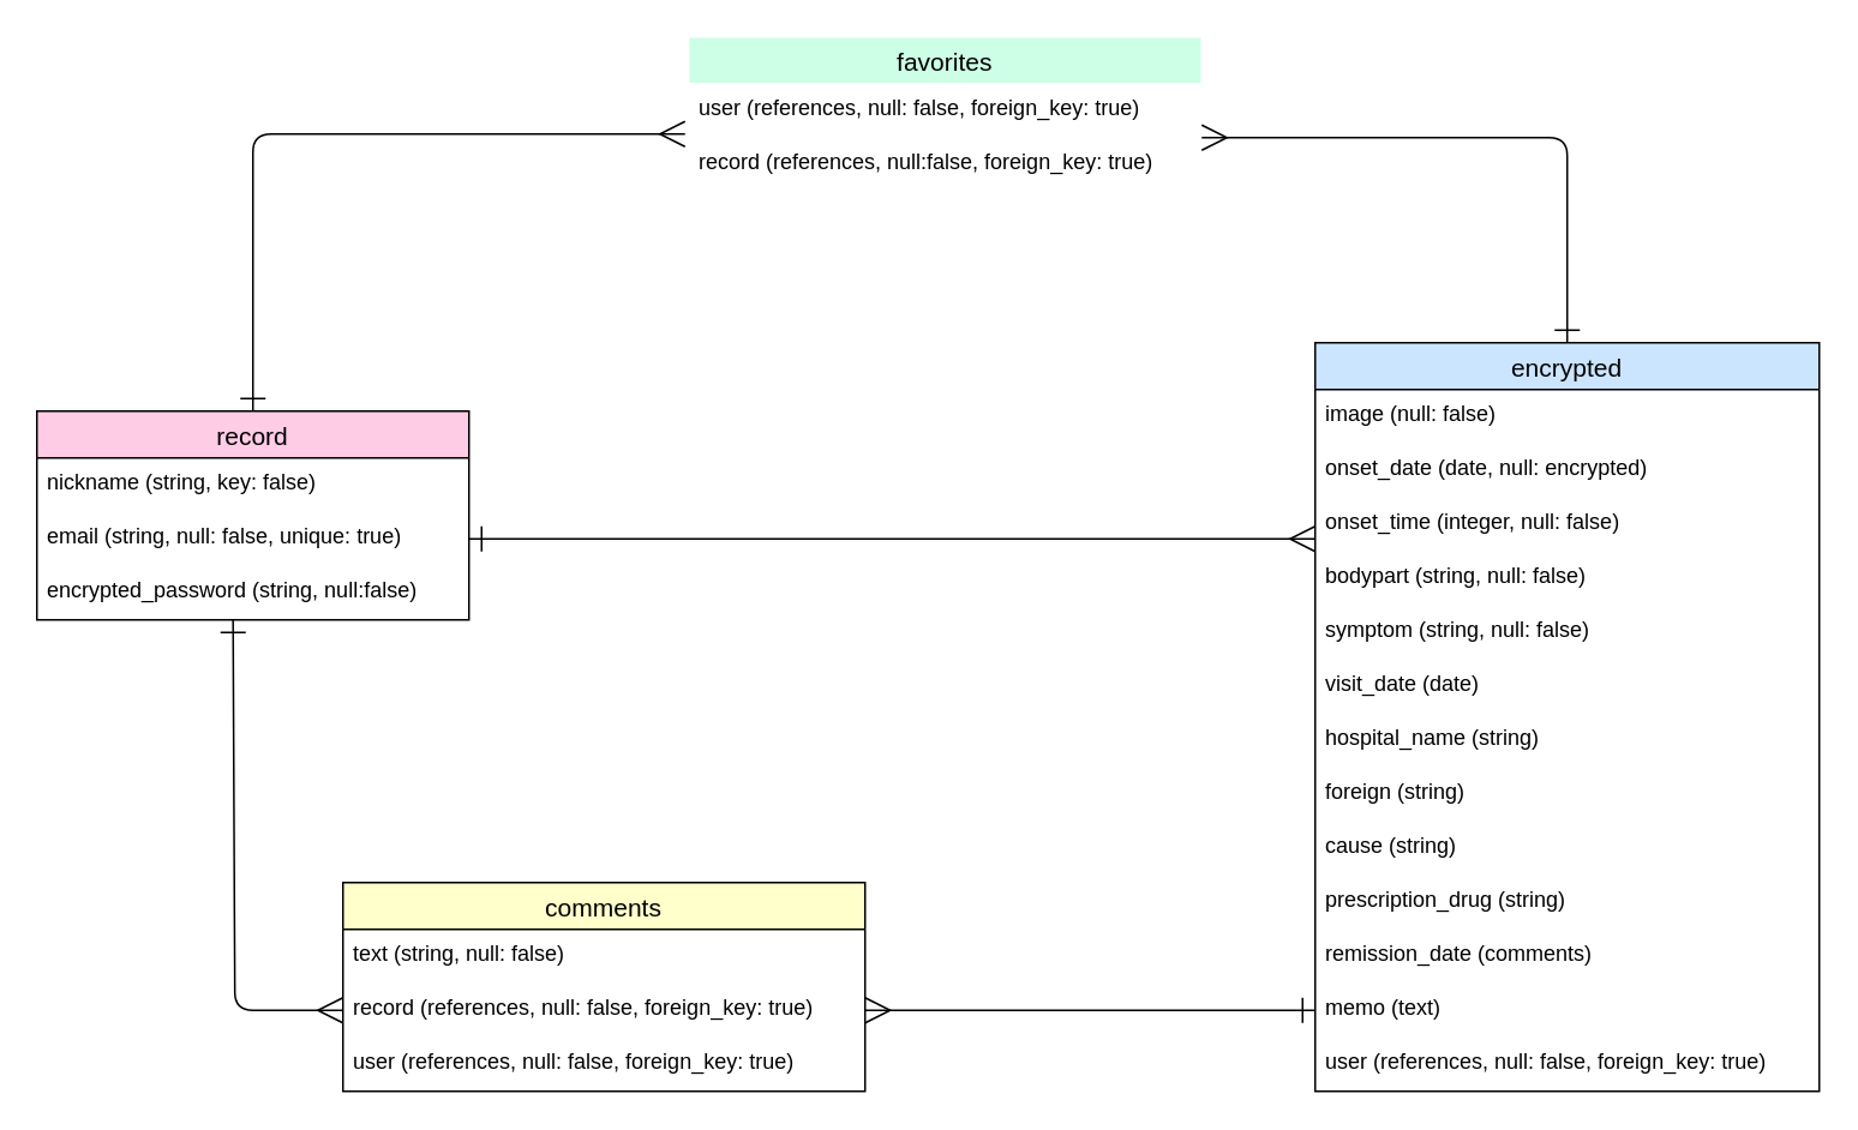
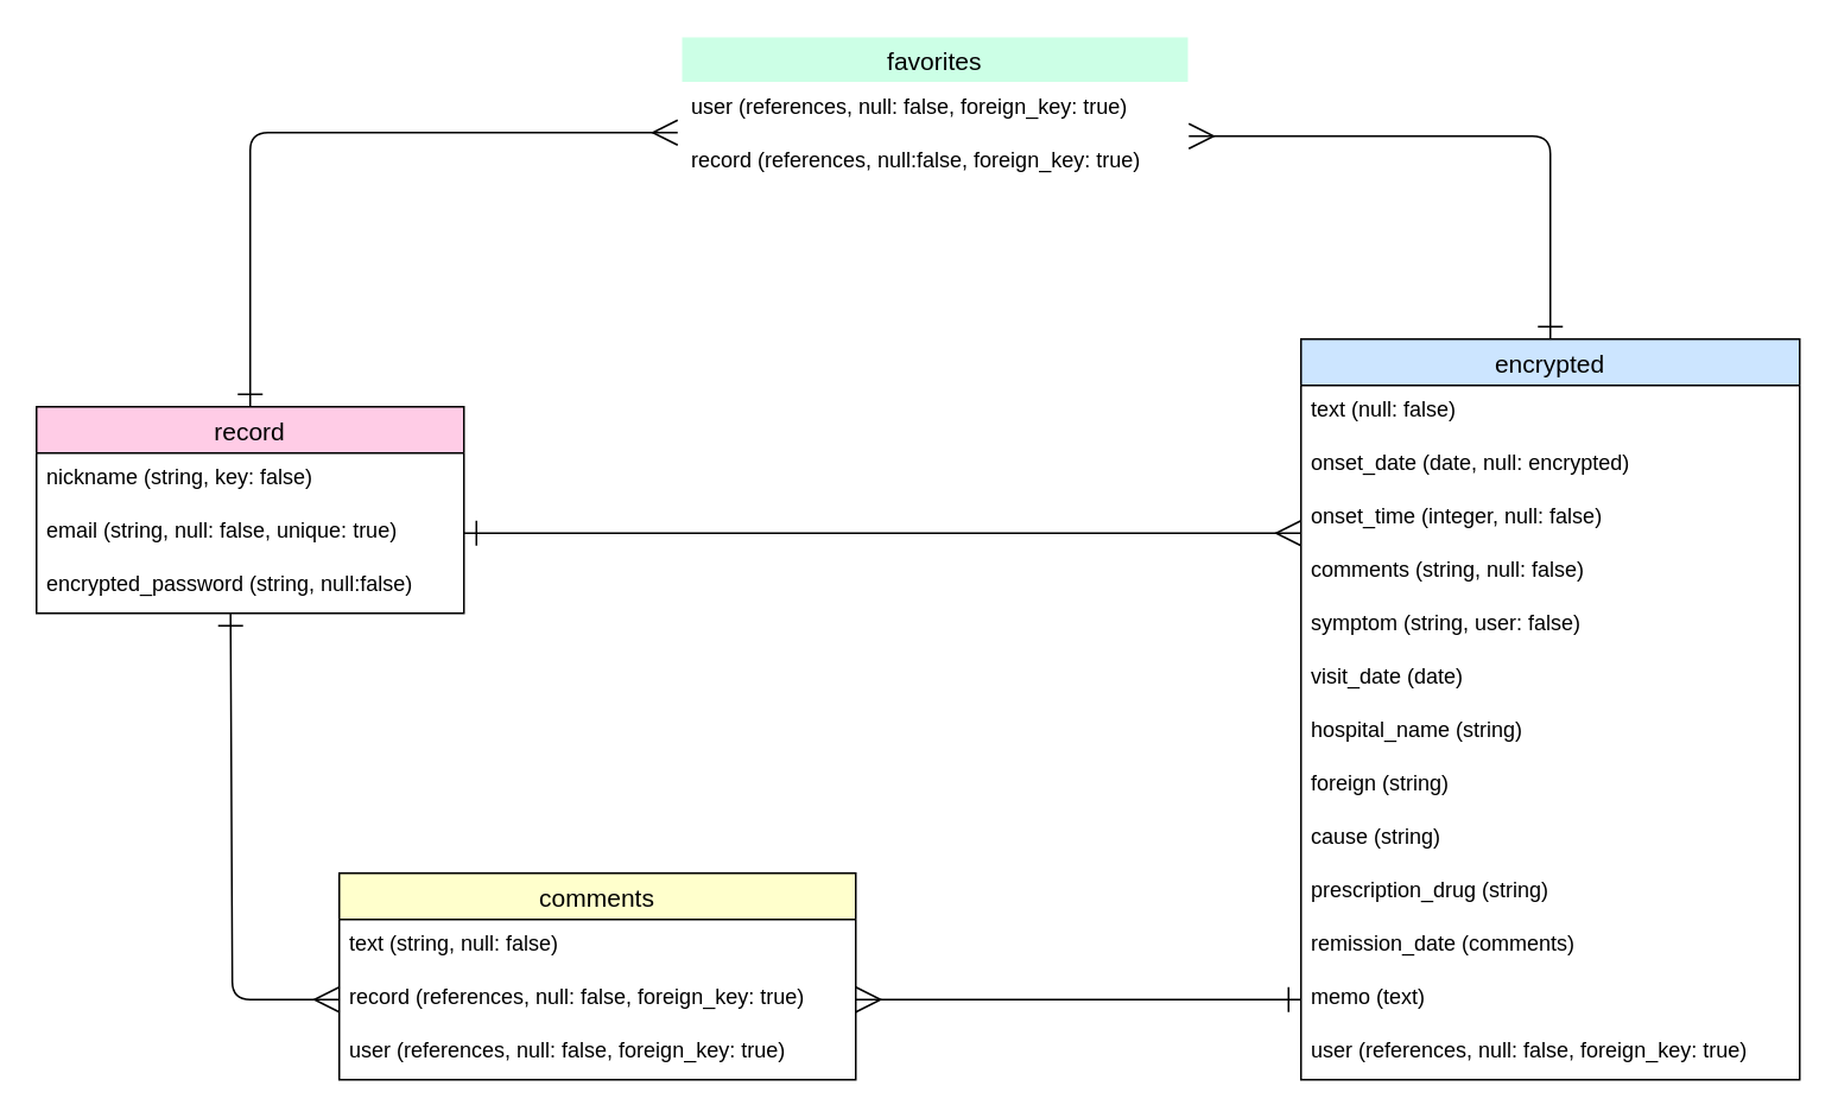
- <mxCell id="7" value="image (null: false)" style="text;strokeColor=none;fillColor=none;spacingLeft=4;spacingRight=4;overflow=hidden;rotatable=0;points=[[0,0.5],[1,0.5]];portConstraint=eastwest;fontSize=12;" parent="6" vertex="1"><mxGeometry y="26" width="280" height="30" as="geometry" /></mxCell>
+ <mxCell id="7" value="text (null: false)" style="text;strokeColor=none;fillColor=none;spacingLeft=4;spacingRight=4;overflow=hidden;rotatable=0;points=[[0,0.5],[1,0.5]];portConstraint=eastwest;fontSize=12;" parent="6" vertex="1"><mxGeometry y="26" width="280" height="30" as="geometry" /></mxCell>
- <mxCell id="10" value="bodypart (string, null: false)" style="text;strokeColor=none;fillColor=none;spacingLeft=4;spacingRight=4;overflow=hidden;rotatable=0;points=[[0,0.5],[1,0.5]];portConstraint=eastwest;fontSize=12;" parent="6" vertex="1"><mxGeometry y="116" width="280" height="30" as="geometry" /></mxCell>
+ <mxCell id="10" value="comments (string, null: false)" style="text;strokeColor=none;fillColor=none;spacingLeft=4;spacingRight=4;overflow=hidden;rotatable=0;points=[[0,0.5],[1,0.5]];portConstraint=eastwest;fontSize=12;" parent="6" vertex="1"><mxGeometry y="116" width="280" height="30" as="geometry" /></mxCell>
- <mxCell id="11" value="symptom (string, null: false)" style="text;strokeColor=none;fillColor=none;spacingLeft=4;spacingRight=4;overflow=hidden;rotatable=0;points=[[0,0.5],[1,0.5]];portConstraint=eastwest;fontSize=12;" parent="6" vertex="1"><mxGeometry y="146" width="280" height="30" as="geometry" /></mxCell>
+ <mxCell id="11" value="symptom (string, user: false)" style="text;strokeColor=none;fillColor=none;spacingLeft=4;spacingRight=4;overflow=hidden;rotatable=0;points=[[0,0.5],[1,0.5]];portConstraint=eastwest;fontSize=12;" parent="6" vertex="1"><mxGeometry y="146" width="280" height="30" as="geometry" /></mxCell>
